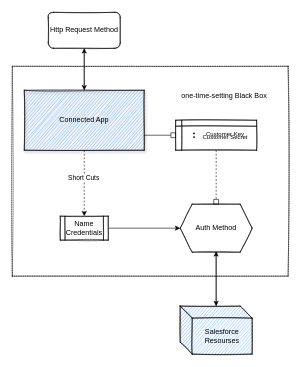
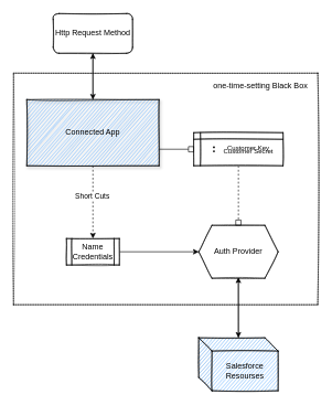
- <mxCell id="18" value="one-time-setting Black Box" style="text;html=1;align=center;verticalAlign=middle;resizable=0;points=[];autosize=1;sketch=1;dashed=1;dashPattern=1 1;glass=0;opacity=50;" vertex="1" parent="1"><mxGeometry x="293" y="150" width="160" height="20" as="geometry" /></mxCell>
+ <mxCell id="18" value="one-time-setting Black Box" style="text;html=1;align=center;verticalAlign=middle;resizable=0;points=[];autosize=1;sketch=1;dashed=1;dashPattern=1 1;glass=0;opacity=50;" vertex="1" parent="1"><mxGeometry x="313" y="120" width="160" height="20" as="geometry" /></mxCell>
- <mxCell id="10" value="Auth Method" style="shape=hexagon;perimeter=hexagonPerimeter2;whiteSpace=wrap;html=1;fixedSize=1;sketch=1;" vertex="1" parent="1"><mxGeometry x="300" y="340" width="120" height="80" as="geometry" /></mxCell>
+ <mxCell id="10" value="Auth Provider" style="shape=hexagon;perimeter=hexagonPerimeter2;whiteSpace=wrap;html=1;fixedSize=1;sketch=1;" vertex="1" parent="1"><mxGeometry x="300" y="340" width="120" height="80" as="geometry" /></mxCell>
